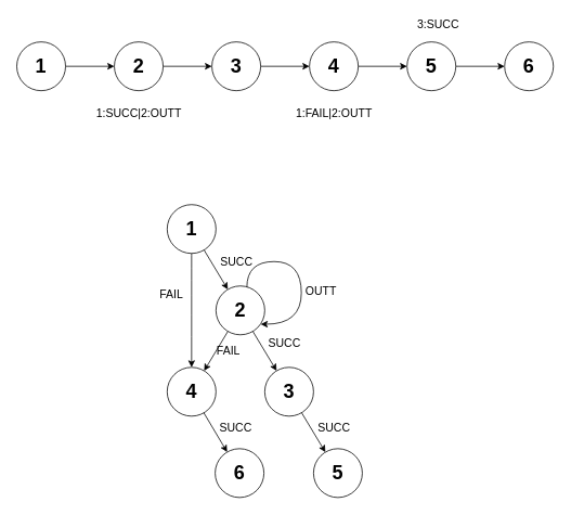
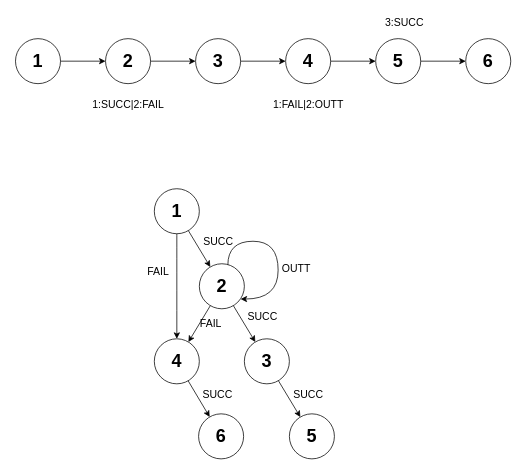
- <mxCell id="13" value="1:SUCC|2:OUTT" style="text;html=1;align=center;verticalAlign=middle;resizable=0;points=[];autosize=1;fontSize=14;" vertex="1" parent="1"><mxGeometry x="110" y="129" width="120" height="20" as="geometry" /></mxCell>
+ <mxCell id="13" value="1:SUCC|2:FAIL" style="text;html=1;align=center;verticalAlign=middle;resizable=0;points=[];autosize=1;fontSize=14;" vertex="1" parent="1"><mxGeometry x="110" y="129" width="120" height="20" as="geometry" /></mxCell>
